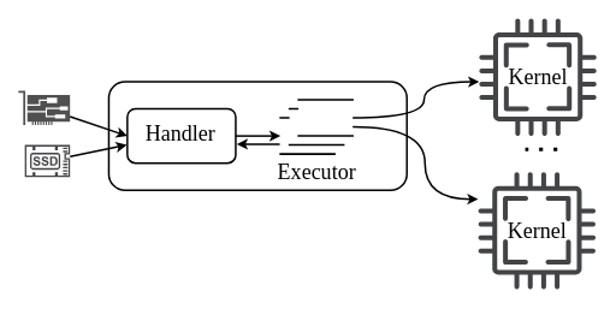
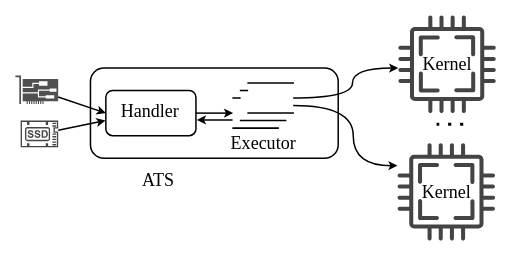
+ <mxCell id="8" value="&lt;font face=&quot;Times New Roman&quot; style=&quot;font-size: 24px;&quot;&gt;ATS&lt;/font&gt;" style="text;html=1;align=center;verticalAlign=middle;resizable=0;points=[];autosize=1;strokeColor=none;fillColor=none;" parent="1" vertex="1"><mxGeometry x="175" y="220" width="70" height="40" as="geometry" /></mxCell>
